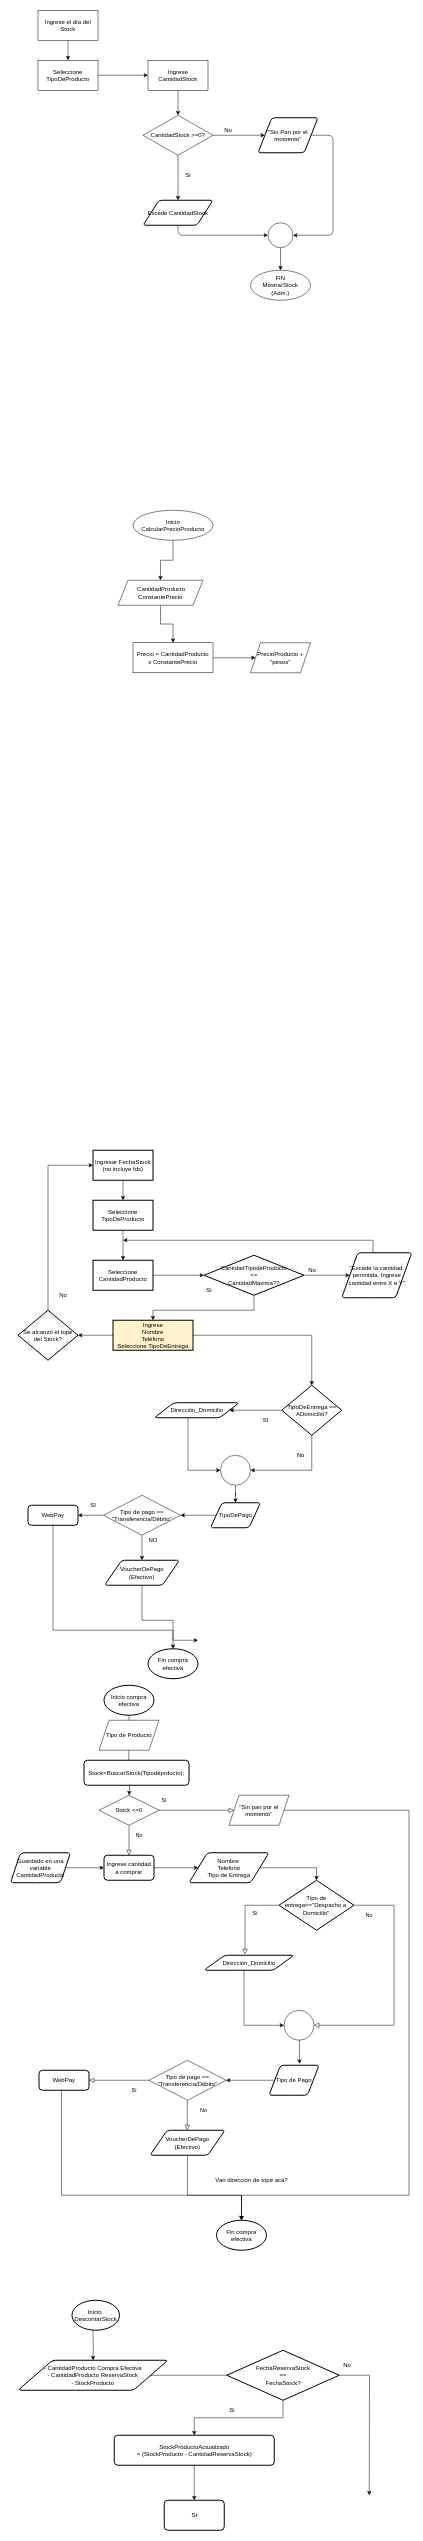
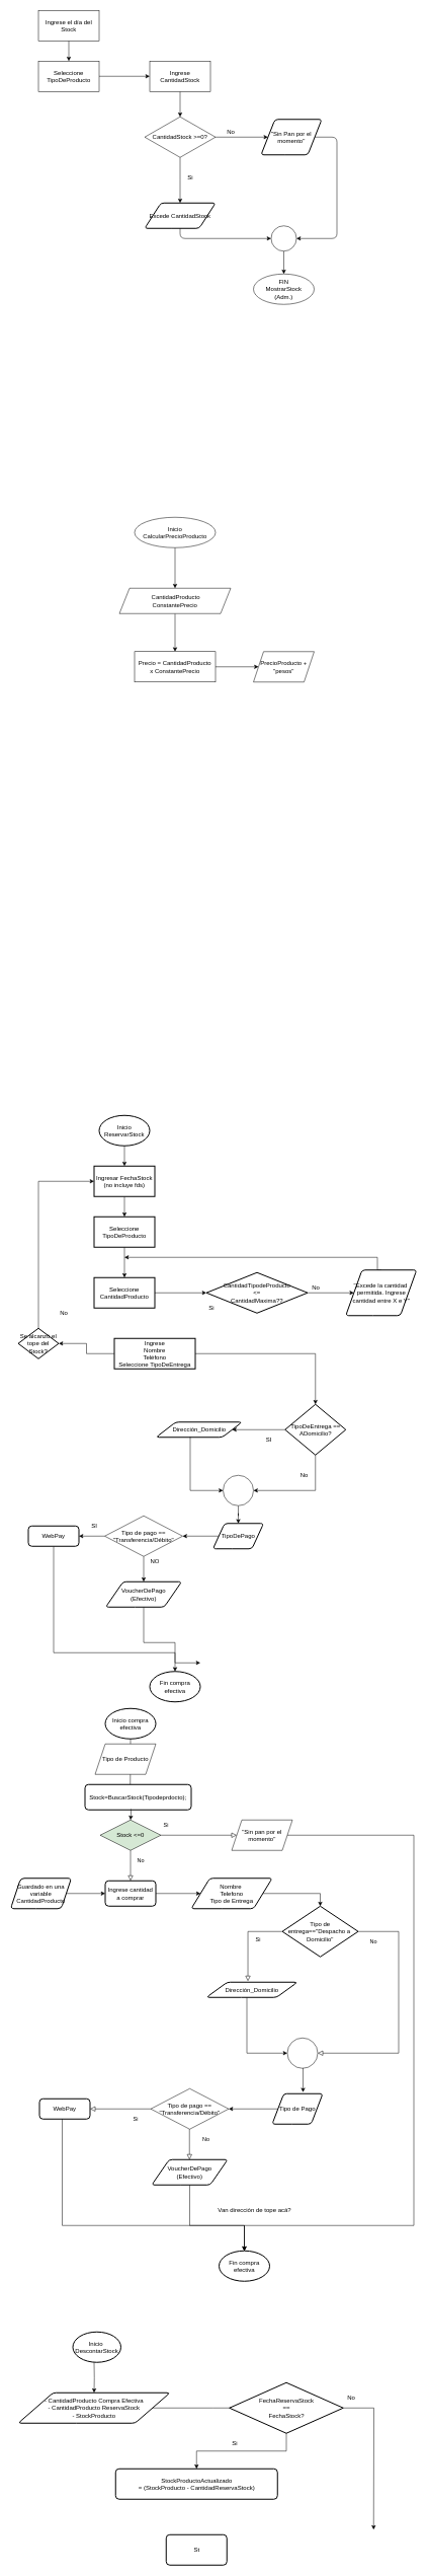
- <mxCell id="23" value="&amp;nbsp;CantidadProducto&lt;br&gt;ConstantePrecio" style="shape=parallelogram;perimeter=parallelogramPerimeter;whiteSpace=wrap;html=1;fixedSize=1;" parent="1" vertex="1"><mxGeometry x="235" y="1160" width="170" height="50" as="geometry" /></mxCell>
+ <mxCell id="23" value="&amp;nbsp;CantidadProducto&lt;br&gt;ConstantePrecio" style="shape=parallelogram;perimeter=parallelogramPerimeter;whiteSpace=wrap;html=1;fixedSize=1;" parent="1" vertex="1"><mxGeometry x="235" y="1160" width="220" height="50" as="geometry" /></mxCell>
+ <mxCell id="27" value="Inicio&lt;br&gt;ReservarStock" style="strokeWidth=2;html=1;shape=mxgraph.flowchart.start_1;whiteSpace=wrap;" parent="1" vertex="1"><mxGeometry x="195" y="2200" width="100" height="60" as="geometry" /></mxCell>
+ <mxCell id="26" value="" style="edgeStyle=orthogonalEdgeStyle;rounded=0;orthogonalLoop=1;jettySize=auto;html=1;" parent="1" source="27" target="29" edge="1"><mxGeometry relative="1" as="geometry" /></mxCell>
- <mxCell id="34" value="" style="edgeStyle=orthogonalEdgeStyle;rounded=0;orthogonalLoop=1;jettySize=auto;html=1;entryX=0.5;entryY=0;entryDx=0;entryDy=0;exitX=0.5;exitY=1;exitDx=0;exitDy=0;" parent="1" source="36" target="41" edge="1"><mxGeometry relative="1" as="geometry"><mxPoint x="525" y="2660" as="targetPoint" /><Array as="points"><mxPoint x="507" y="2620" /><mxPoint x="305" y="2620" /></Array></mxGeometry></mxCell>
- <mxCell id="100" value="Se alcanzó el tope del Stock?" style="strokeWidth=2;html=1;shape=mxgraph.flowchart.decision;whiteSpace=wrap;" parent="1" vertex="1"><mxGeometry x="35" y="2620" width="120" height="100" as="geometry" /></mxCell>
+ <mxCell id="100" value="Se alcanzó el tope del Stock?" style="strokeWidth=2;html=1;shape=mxgraph.flowchart.decision;whiteSpace=wrap;" parent="1" vertex="1"><mxGeometry x="35" y="2620" width="80" height="60" as="geometry" /></mxCell>
- <mxCell id="41" value="Ingrese&lt;br&gt;Nombre&lt;br&gt;Teléfono&lt;br&gt;Seleccione TipoDeEntrega" style="whiteSpace=wrap;html=1;strokeWidth=2;fillColor=#fff2cc;" parent="1" vertex="1"><mxGeometry x="225" y="2640" width="160" height="60" as="geometry" /></mxCell>
+ <mxCell id="41" value="Ingrese&lt;br&gt;Nombre&lt;br&gt;Teléfono&lt;br&gt;Seleccione TipoDeEntrega" style="whiteSpace=wrap;html=1;strokeWidth=2;" parent="1" vertex="1"><mxGeometry x="225" y="2640" width="160" height="60" as="geometry" /></mxCell>
- <mxCell id="54" value="Tipo de Producto" style="shape=parallelogram;perimeter=parallelogramPerimeter;whiteSpace=wrap;html=1;fixedSize=1;" parent="1" vertex="1"><mxGeometry x="197" y="3440" width="120" height="60" as="geometry" /></mxCell>
+ <mxCell id="54" value="Tipo de Producto" style="shape=parallelogram;perimeter=parallelogramPerimeter;whiteSpace=wrap;html=1;fixedSize=1;" parent="1" vertex="1"><mxGeometry x="187" y="3440" width="120" height="60" as="geometry" /></mxCell>
- <mxCell id="55" value="Stock &amp;lt;=0" style="rhombus;whiteSpace=wrap;html=1;" parent="1" vertex="1"><mxGeometry x="197" y="3590" width="120" height="60" as="geometry" /></mxCell>
+ <mxCell id="55" value="Stock &amp;lt;=0" style="rhombus;whiteSpace=wrap;html=1;fillColor=#d5e8d4;" parent="1" vertex="1"><mxGeometry x="197" y="3590" width="120" height="60" as="geometry" /></mxCell>
- <mxCell id="89" value="" style="edgeStyle=orthogonalEdgeStyle;rounded=0;orthogonalLoop=1;jettySize=auto;html=1;" parent="1" source="90" target="91" edge="1"><mxGeometry relative="1" as="geometry" /></mxCell>
